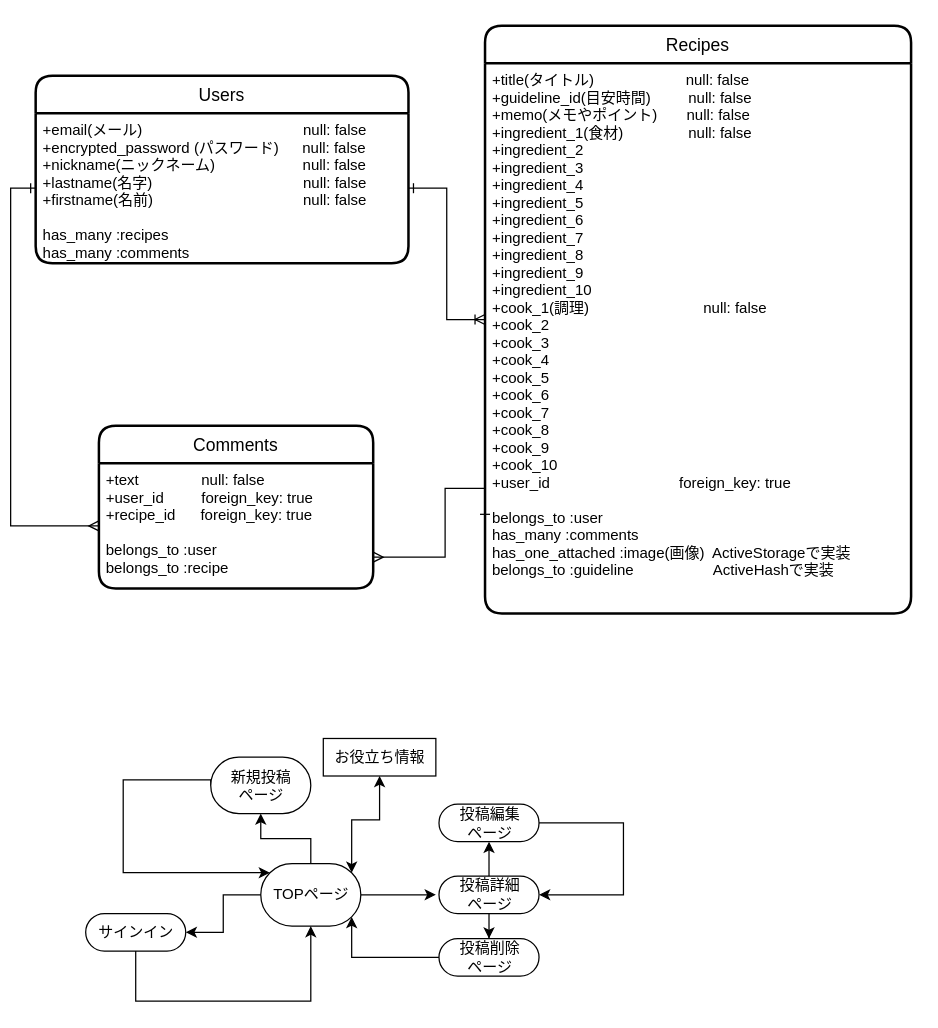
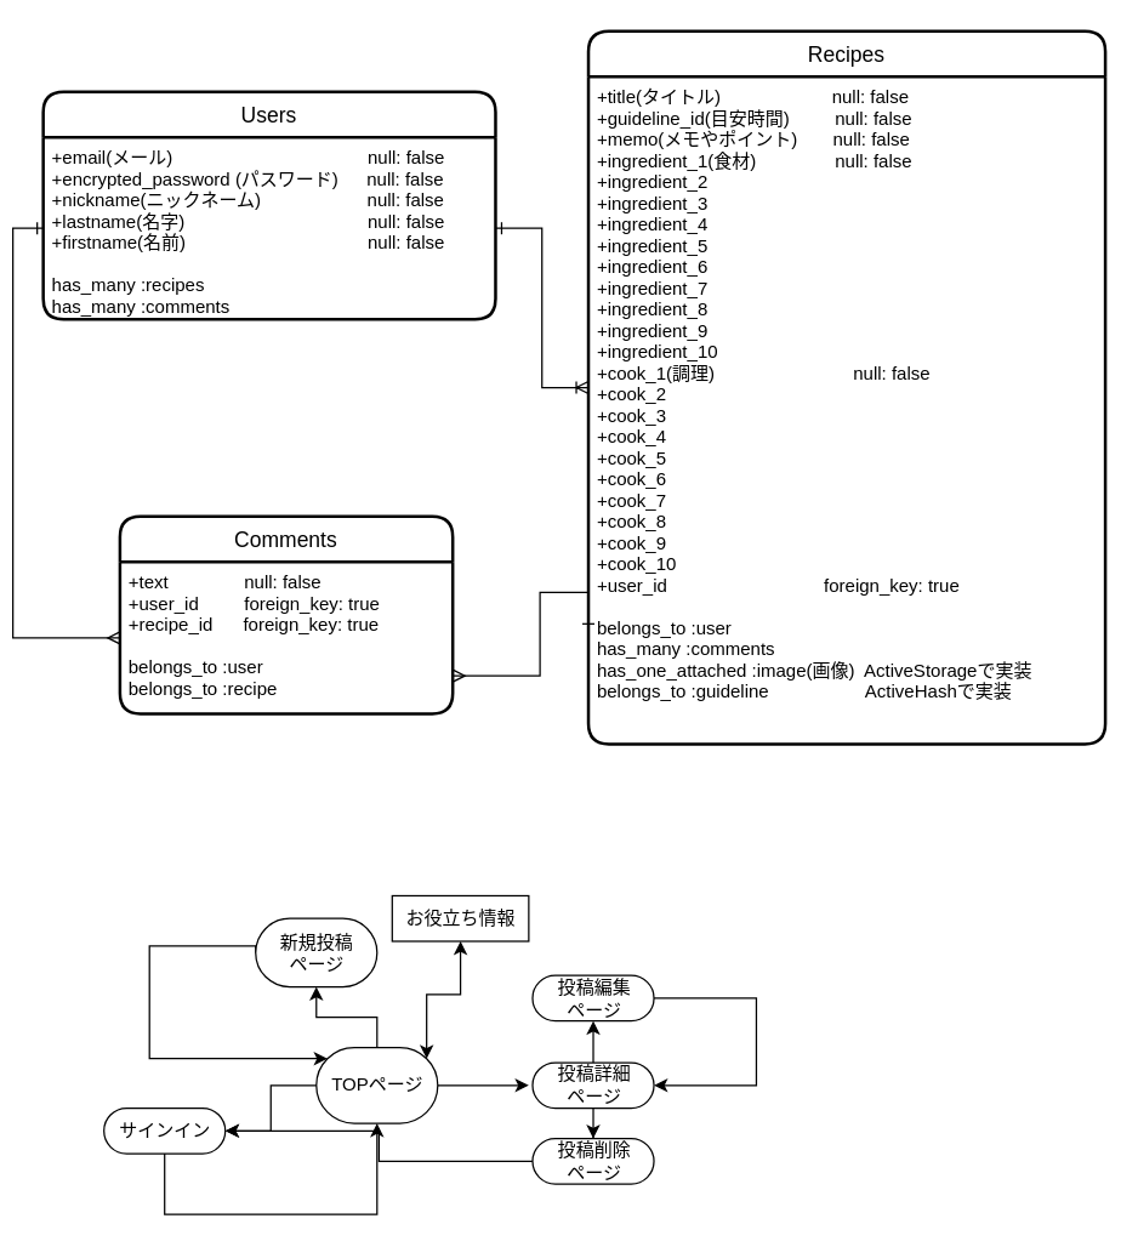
- <mxCell id="25" style="edgeStyle=orthogonalEdgeStyle;rounded=0;orthogonalLoop=1;jettySize=auto;html=1;exitX=0;exitY=0.5;exitDx=0;exitDy=0;exitPerimeter=0;entryX=0;entryY=0;entryDx=72.675;entryDy=42.675;entryPerimeter=0;" parent="12" source="26" target="14" edge="1"><mxGeometry relative="1" as="geometry" /></mxCell>
+ <mxCell id="25" style="edgeStyle=orthogonalEdgeStyle;rounded=0;orthogonalLoop=1;jettySize=auto;html=1;exitX=0;exitY=0.5;exitDx=0;exitDy=0;exitPerimeter=0;" parent="12" source="26" target="19" edge="1"><mxGeometry relative="1" as="geometry" /></mxCell>
